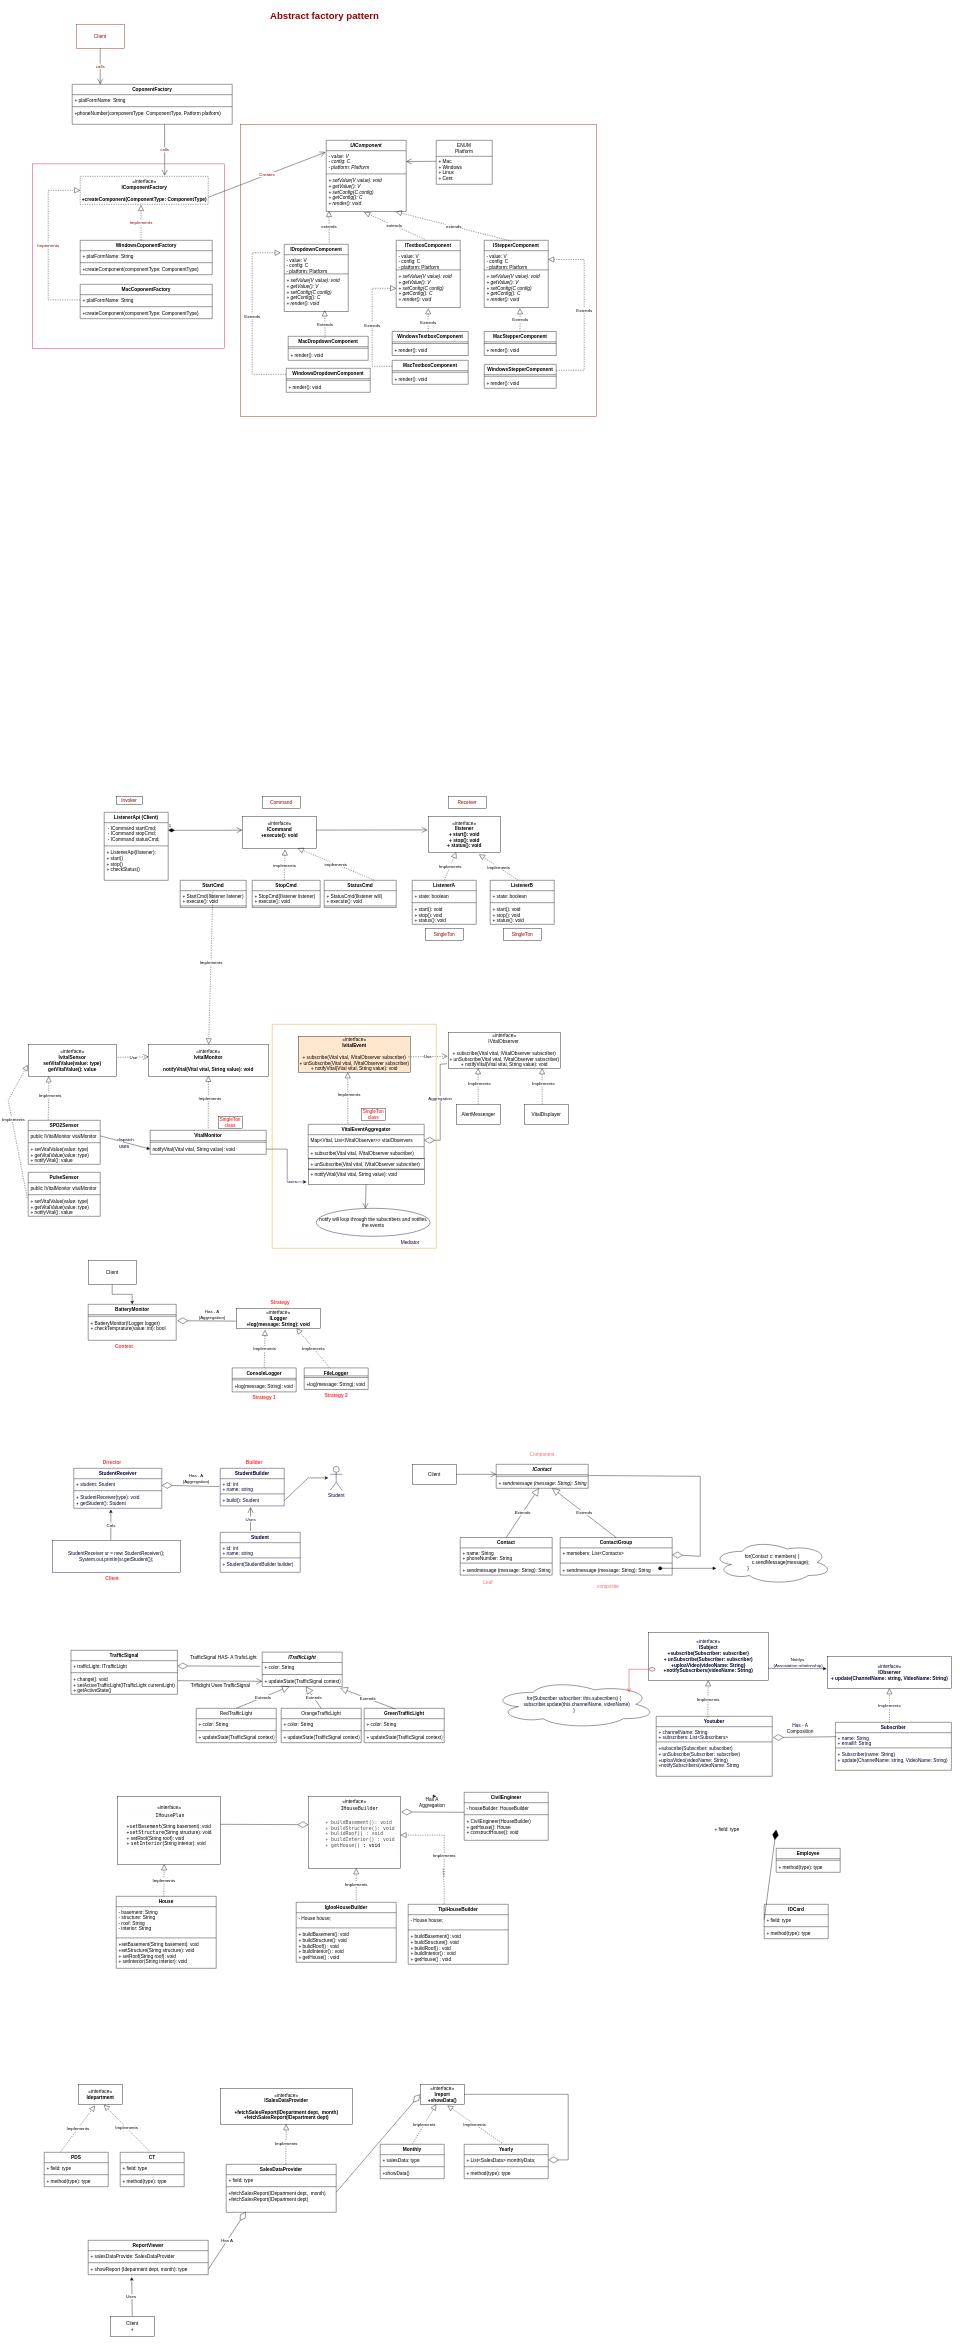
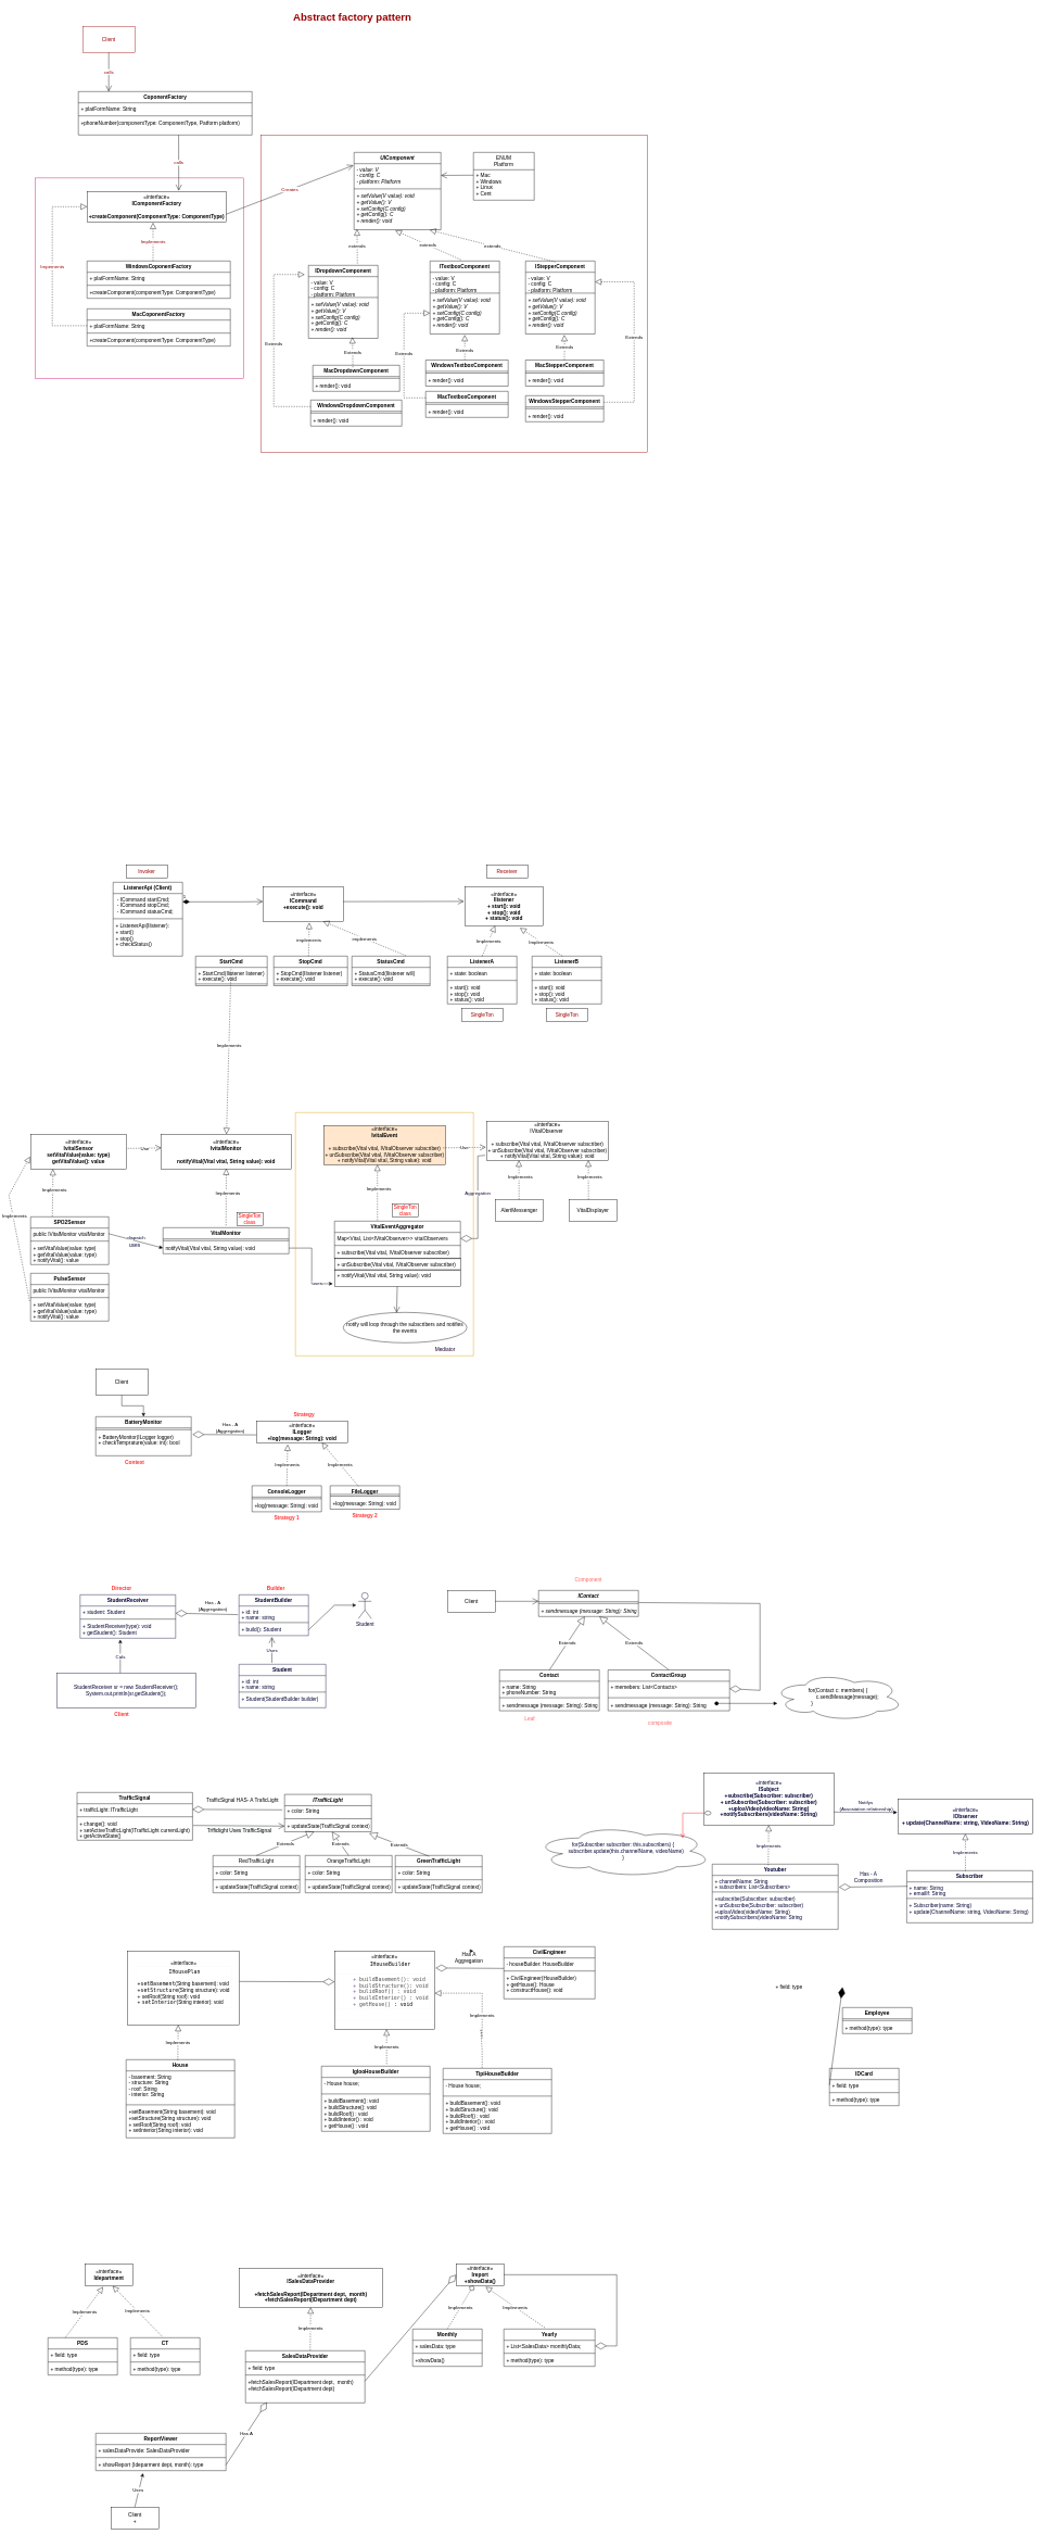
- <mxCell id="313" value="«interface»&lt;br&gt;&lt;b&gt;IComponentFactory&lt;br&gt;&lt;br&gt;+createComponent(ComponentType: ComponentType)&lt;br&gt;&lt;/b&gt;" style="html=1;fillColor=none;dashed=1;" vertex="1" parent="1"><mxGeometry x="200" y="440" width="320" height="70" as="geometry" /></mxCell>
+ <mxCell id="313" value="«interface»&lt;br&gt;&lt;b&gt;IComponentFactory&lt;br&gt;&lt;br&gt;+createComponent(ComponentType: ComponentType)&lt;br&gt;&lt;/b&gt;" style="html=1;fillColor=none;" vertex="1" parent="1"><mxGeometry x="200" y="440" width="320" height="70" as="geometry" /></mxCell>
- <mxCell id="263" value="&lt;font color=&quot;#990000&quot;&gt;Invoker&lt;/font&gt;" style="rounded=0;whiteSpace=wrap;html=1;" parent="1" vertex="1"><mxGeometry x="290" y="1990" width="65" height="20" as="geometry" /></mxCell>
+ <mxCell id="263" value="&lt;font color=&quot;#990000&quot;&gt;Invoker&lt;/font&gt;" style="rounded=0;whiteSpace=wrap;html=1;" parent="1" vertex="1"><mxGeometry x="290" y="1990" width="95" height="30" as="geometry" /></mxCell>
- <mxCell id="264" value="&lt;font color=&quot;#990000&quot;&gt;Command&lt;/font&gt;" style="rounded=0;whiteSpace=wrap;html=1;" parent="1" vertex="1"><mxGeometry x="655" y="1990" width="95" height="30" as="geometry" /></mxCell>
- <mxCell id="225" value="Implements" style="endArrow=block;dashed=1;endFill=0;endSize=12;html=1;rounded=0;exitX=0.5;exitY=0;exitDx=0;exitDy=0;" parent="1" source="217" target="216" edge="1"><mxGeometry width="160" relative="1" as="geometry"><mxPoint x="630" y="5230" as="sourcePoint" /><mxPoint x="790" y="5230" as="targetPoint" /><Array as="points"><mxPoint x="1060" y="5310" /></Array></mxGeometry></mxCell>
+ <mxCell id="225" value="Implements" style="endArrow=diamond;dashed=1;endFill=0;endSize=12;html=1;rounded=0;exitX=0.5;exitY=0;exitDx=0;exitDy=0;" parent="1" source="217" target="216" edge="1"><mxGeometry width="160" relative="1" as="geometry"><mxPoint x="630" y="5230" as="sourcePoint" /><mxPoint x="790" y="5230" as="targetPoint" /><Array as="points"><mxPoint x="1060" y="5310" /></Array></mxGeometry></mxCell>
- <mxCell id="242" value="Client&lt;br&gt;+" style="html=1;" parent="1" vertex="1"><mxGeometry x="275" y="5790" width="110" height="50" as="geometry" /></mxCell>
+ <mxCell id="242" value="Client&lt;br&gt;+" style="html=1;" parent="1" vertex="1"><mxGeometry x="255" y="5770" width="110" height="50" as="geometry" /></mxCell>
